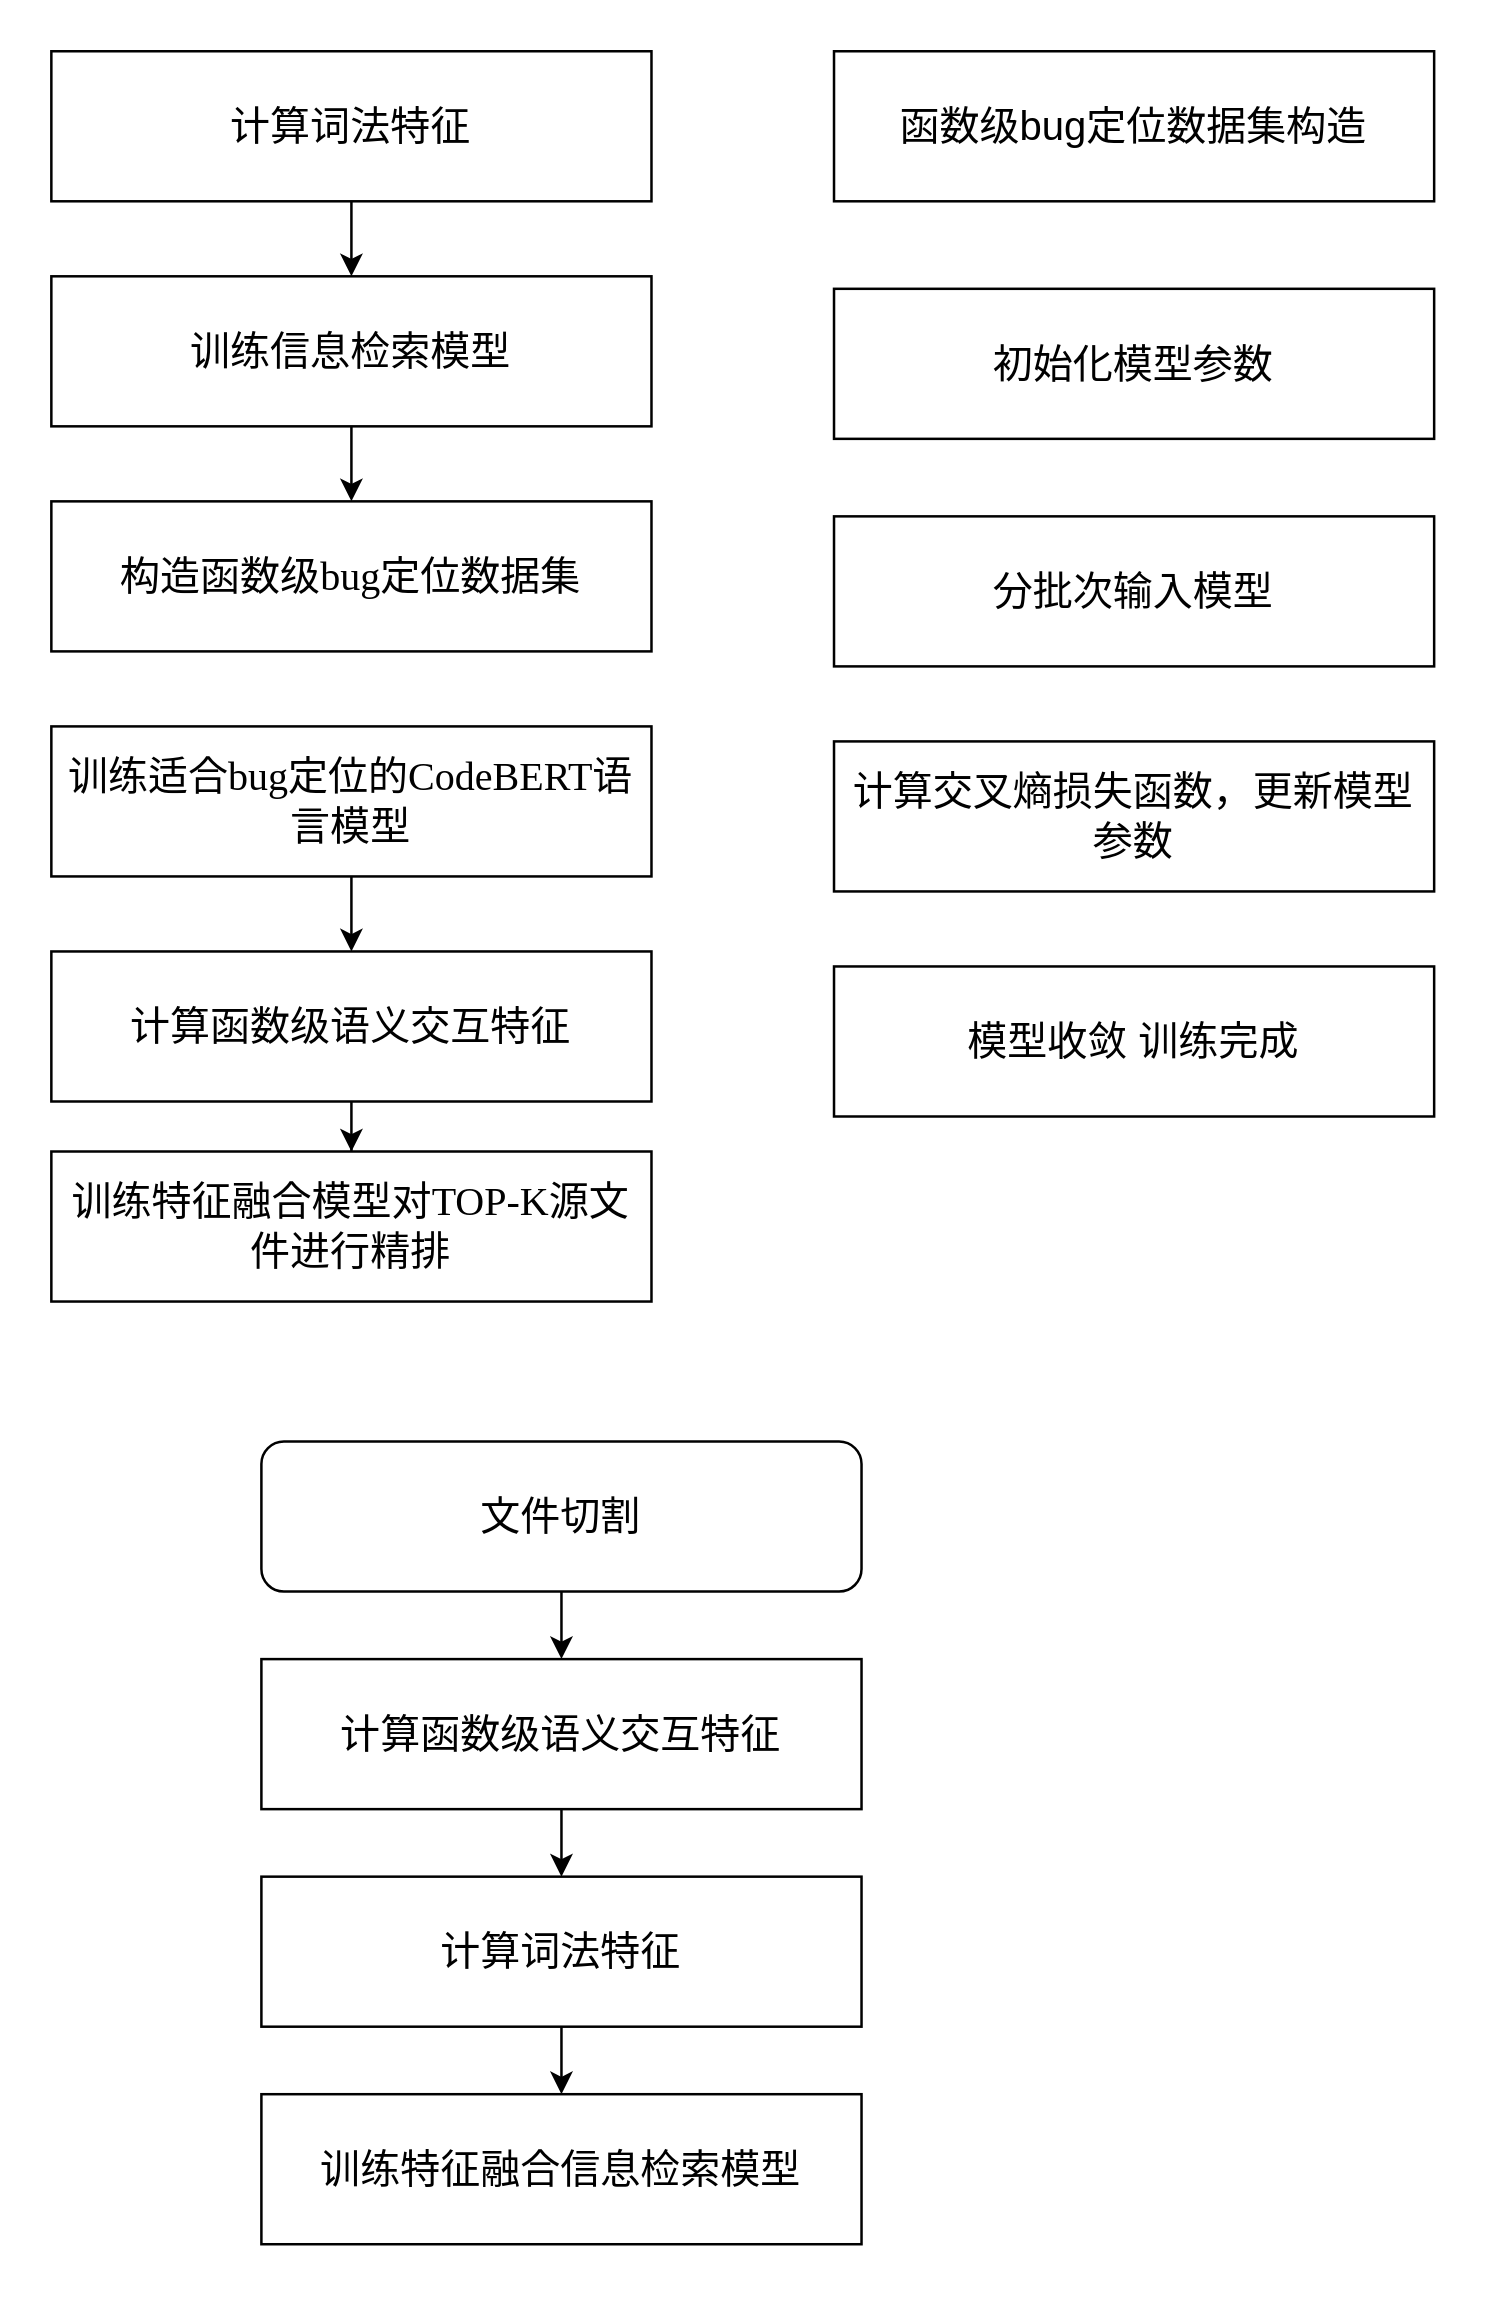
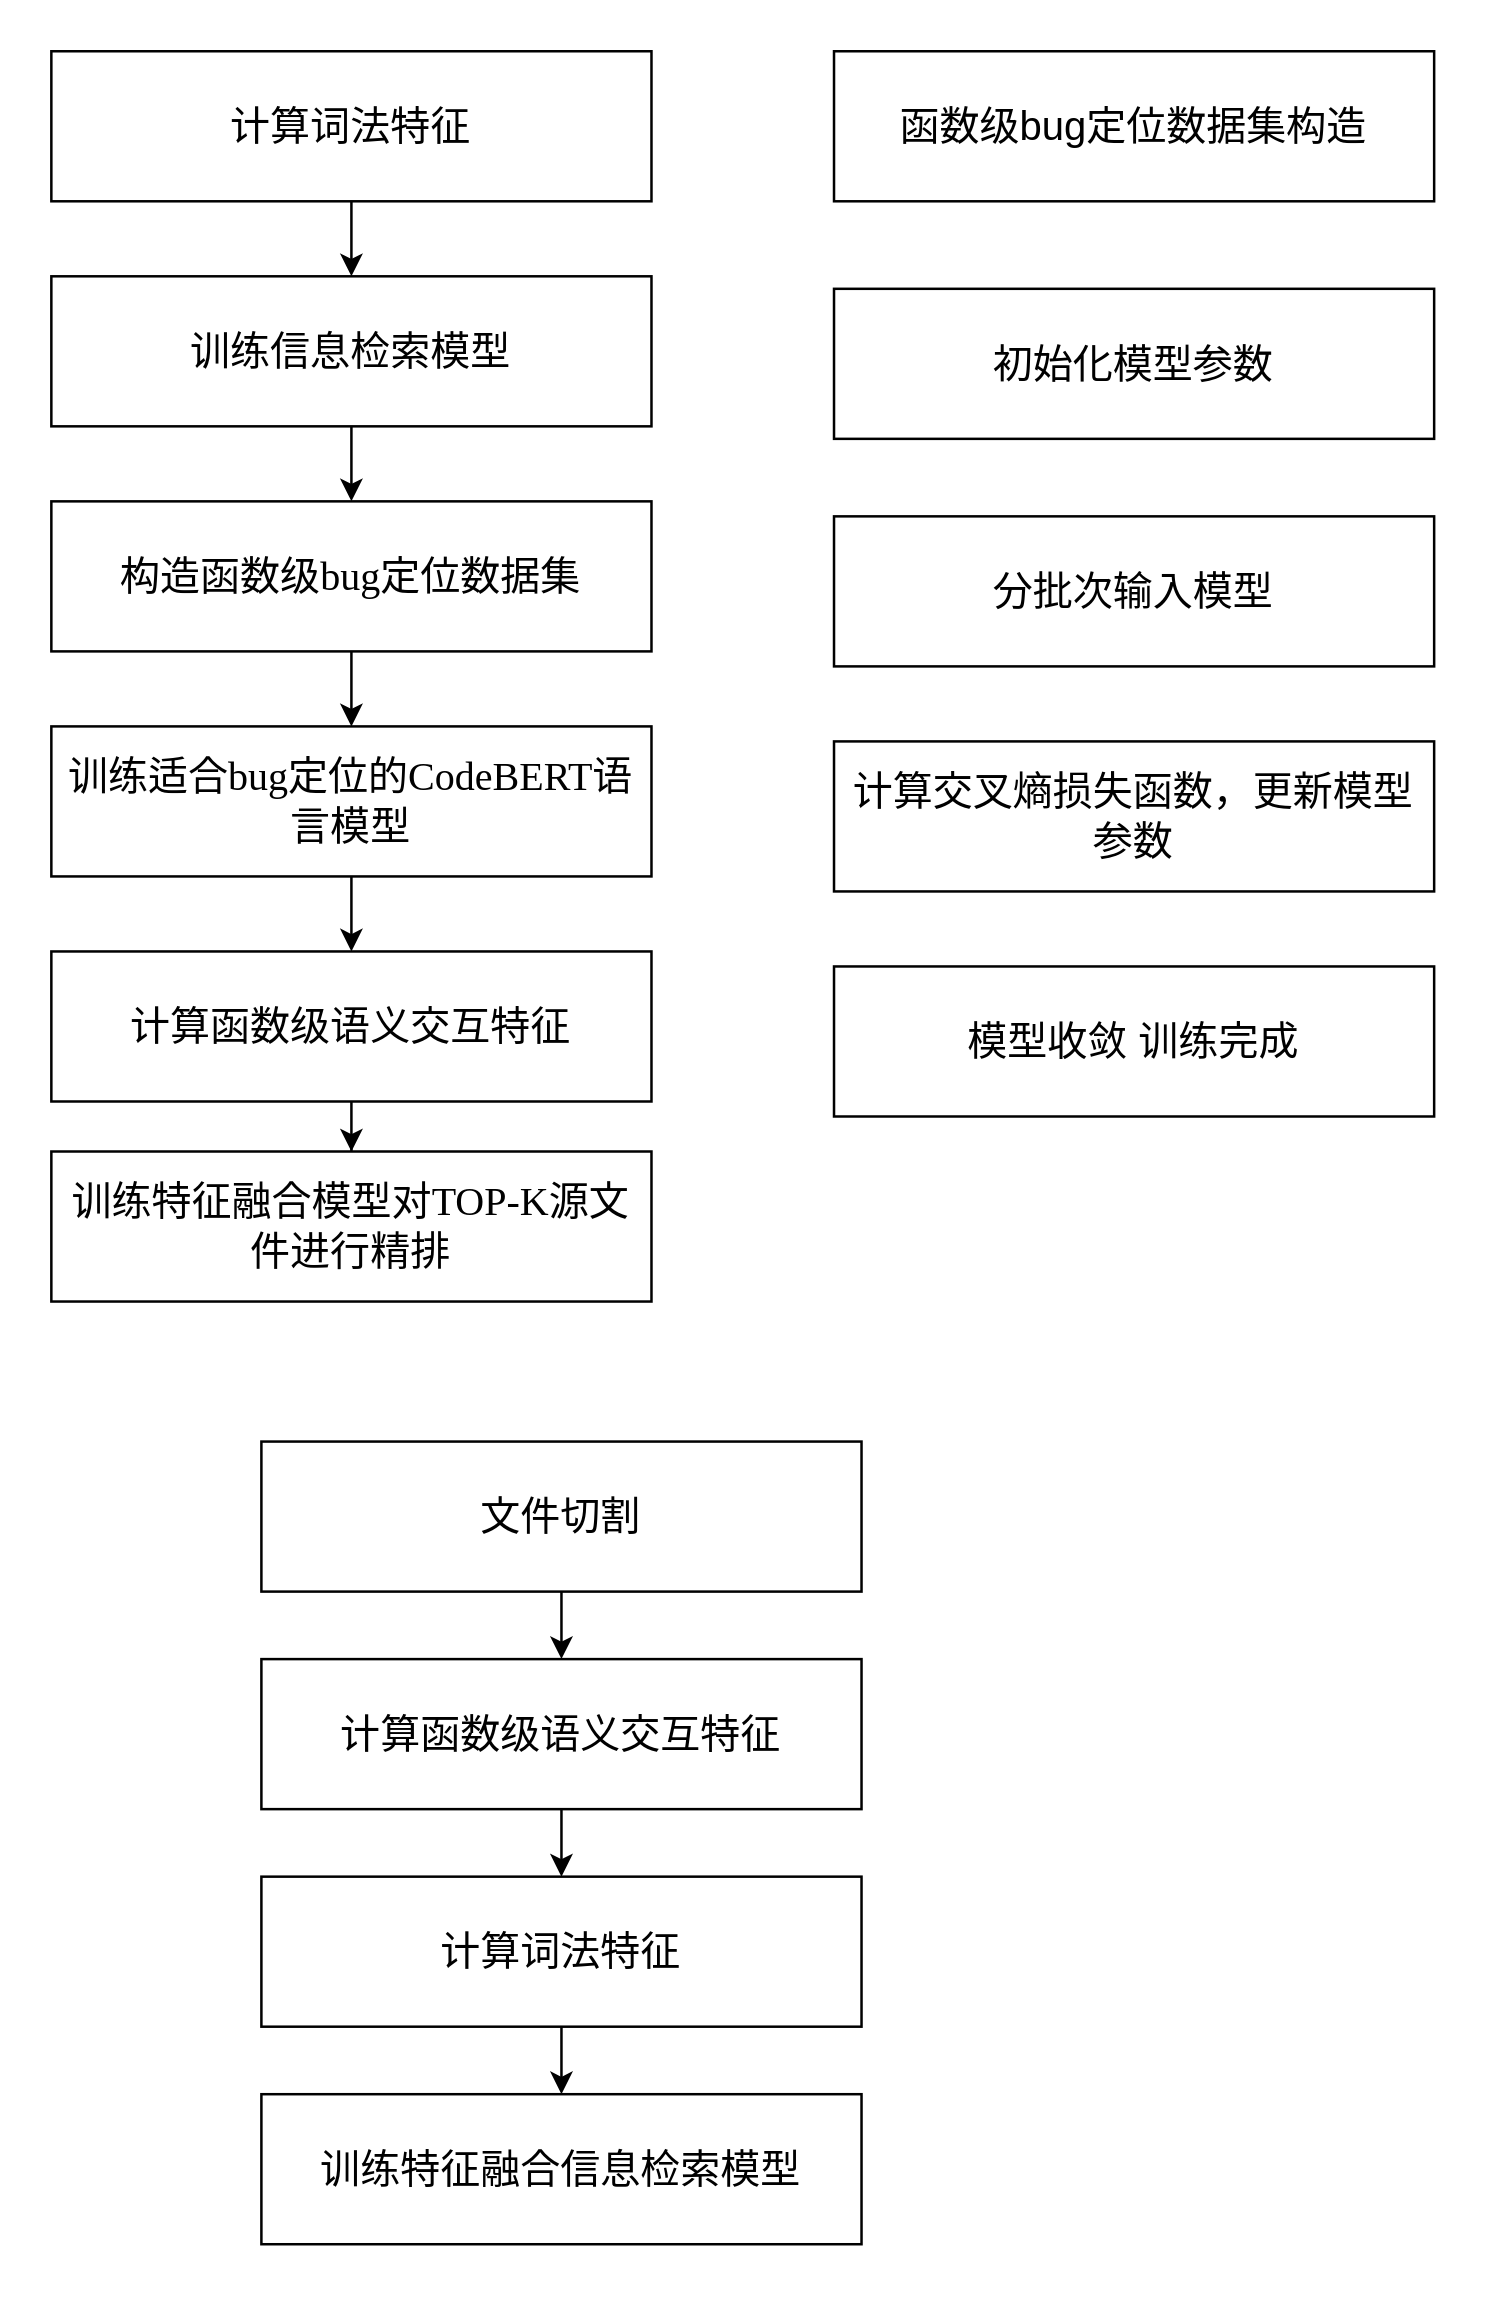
+ <mxCell id="10" value="" style="edgeStyle=orthogonalEdgeStyle;rounded=0;orthogonalLoop=1;jettySize=auto;html=1;" edge="1" parent="1" source="11" target="7"><mxGeometry relative="1" as="geometry" /></mxCell>
- <mxCell id="19" value="&lt;span style=&quot;font-size: 12.0pt&quot;&gt;文件切割&lt;/span&gt;" style="whiteSpace=wrap;html=1;rounded=1;" vertex="1" parent="1"><mxGeometry x="104" y="576" width="240" height="60" as="geometry" /></mxCell>
+ <mxCell id="19" value="&lt;span style=&quot;font-size: 12.0pt&quot;&gt;文件切割&lt;/span&gt;" style="rounded=0;whiteSpace=wrap;html=1;" vertex="1" parent="1"><mxGeometry x="104" y="576" width="240" height="60" as="geometry" /></mxCell>
